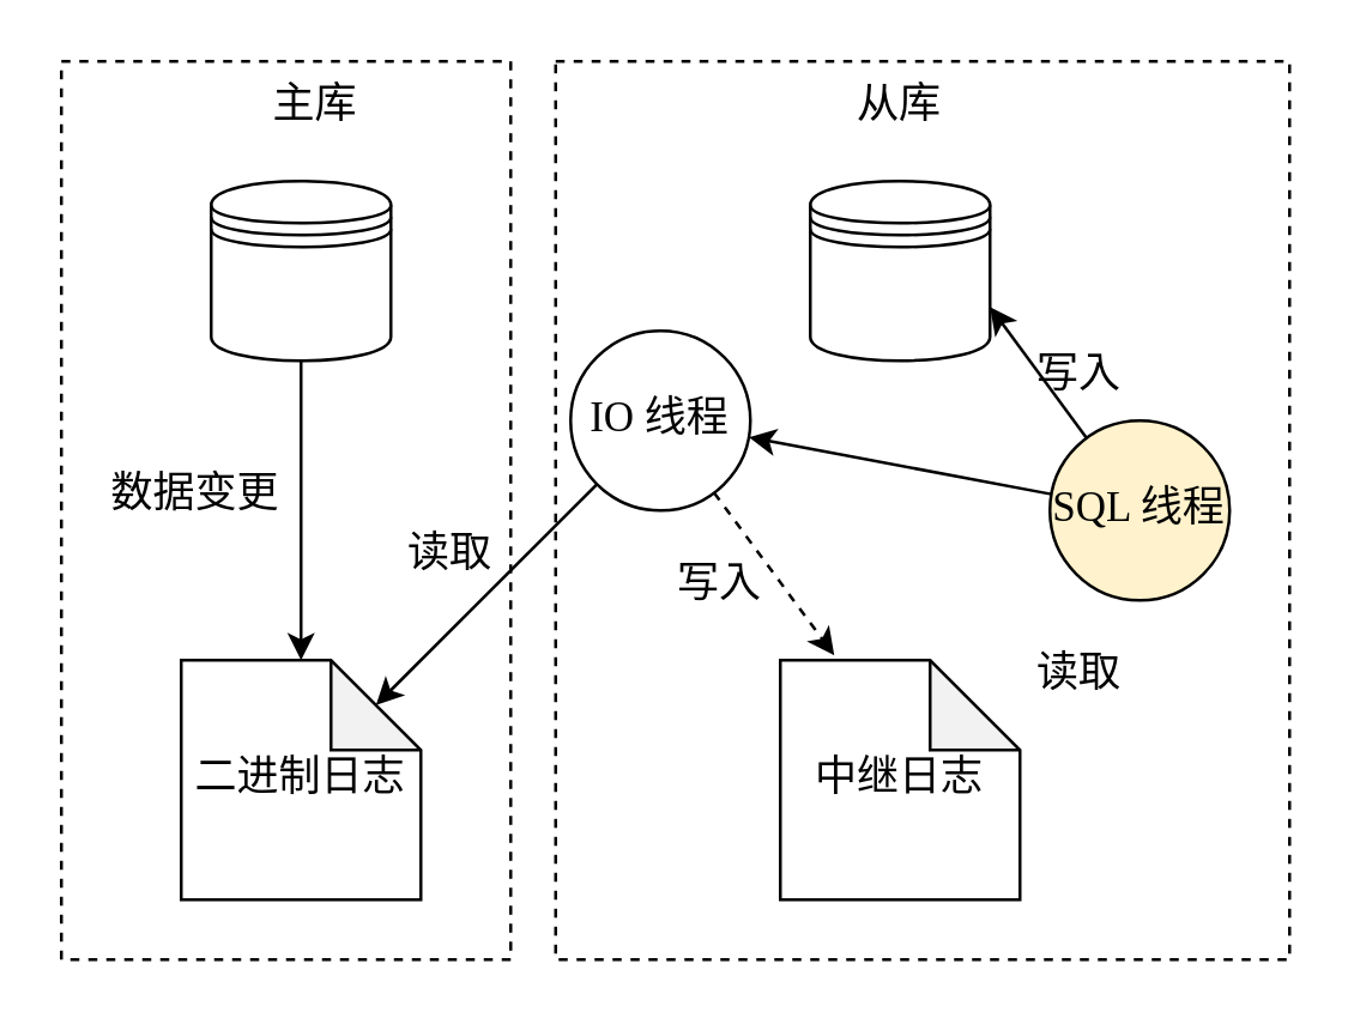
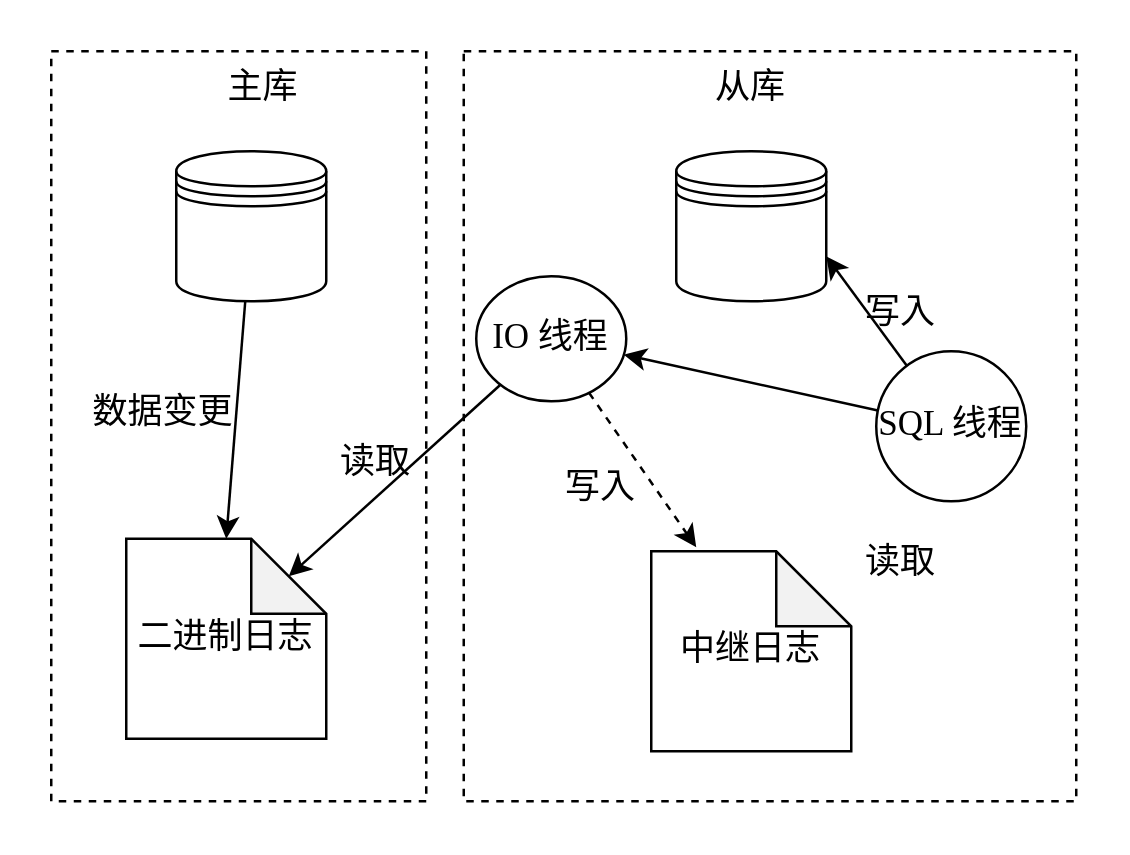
- <mxCell id="9" value="IO 线程" style="ellipse;whiteSpace=wrap;html=1;aspect=fixed;fontFamily=Songti SC;fontSize=14;" parent="1" vertex="1"><mxGeometry x="190" y="110" width="60" height="60" as="geometry" /></mxCell>
+ <mxCell id="9" value="IO 线程" style="ellipse;whiteSpace=wrap;html=1;aspect=fixed;fontFamily=Songti SC;fontSize=14;" parent="1" vertex="1"><mxGeometry x="190" y="110" width="60" height="50" as="geometry" /></mxCell>
- <mxCell id="11" value="SQL 线程" style="ellipse;whiteSpace=wrap;html=1;aspect=fixed;fontFamily=Songti SC;fontSize=14;fillColor=#fff2cc;" parent="1" vertex="1"><mxGeometry x="350" y="140" width="60" height="60" as="geometry" /></mxCell>
+ <mxCell id="11" value="SQL 线程" style="ellipse;whiteSpace=wrap;html=1;aspect=fixed;fontFamily=Songti SC;fontSize=14;" parent="1" vertex="1"><mxGeometry x="350" y="140" width="60" height="60" as="geometry" /></mxCell>
- <mxCell id="6" value="二进制日志" style="shape=note;whiteSpace=wrap;html=1;backgroundOutline=1;darkOpacity=0.05;fontFamily=Songti SC;fontSize=14;" parent="1" vertex="1"><mxGeometry x="60" y="220" width="80" height="80" as="geometry" /></mxCell>
+ <mxCell id="6" value="二进制日志" style="shape=note;whiteSpace=wrap;html=1;backgroundOutline=1;darkOpacity=0.05;fontFamily=Songti SC;fontSize=14;" parent="1" vertex="1"><mxGeometry x="50" y="215" width="80" height="80" as="geometry" /></mxCell>
